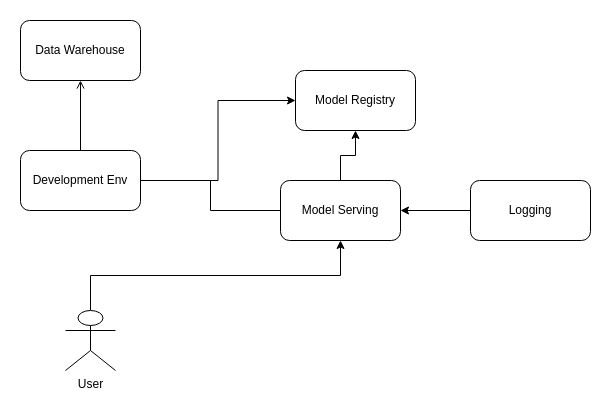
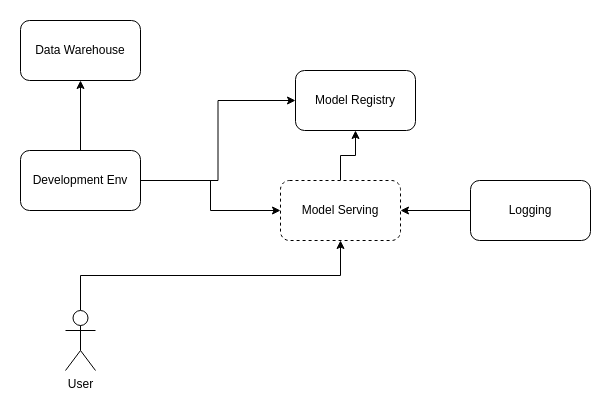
- <mxCell id="8" style="edgeStyle=orthogonalEdgeStyle;rounded=0;orthogonalLoop=1;jettySize=auto;html=1;exitX=0.5;exitY=0;exitDx=0;exitDy=0;endArrow=open;" edge="1" parent="1" source="11" target="5"><mxGeometry relative="1" as="geometry" /></mxCell>
+ <mxCell id="8" style="edgeStyle=orthogonalEdgeStyle;rounded=0;orthogonalLoop=1;jettySize=auto;html=1;exitX=0.5;exitY=0;exitDx=0;exitDy=0;" edge="1" parent="1" source="11" target="5"><mxGeometry relative="1" as="geometry" /></mxCell>
- <mxCell id="10" style="edgeStyle=orthogonalEdgeStyle;rounded=0;orthogonalLoop=1;jettySize=auto;html=1;exitX=1;exitY=0.5;exitDx=0;exitDy=0;entryX=0;entryY=0.5;entryDx=0;entryDy=0;endArrow=none;" edge="1" parent="1" source="11" target="3"><mxGeometry relative="1" as="geometry" /></mxCell>
+ <mxCell id="10" style="edgeStyle=orthogonalEdgeStyle;rounded=0;orthogonalLoop=1;jettySize=auto;html=1;exitX=1;exitY=0.5;exitDx=0;exitDy=0;entryX=0;entryY=0.5;entryDx=0;entryDy=0;" edge="1" parent="1" source="11" target="3"><mxGeometry relative="1" as="geometry" /></mxCell>
- <mxCell id="3" value="Model Serving" style="rounded=1;whiteSpace=wrap;html=1;" vertex="1" parent="1"><mxGeometry x="280" y="180" width="120" height="60" as="geometry" /></mxCell>
+ <mxCell id="3" value="Model Serving" style="rounded=1;whiteSpace=wrap;html=1;dashed=1;" vertex="1" parent="1"><mxGeometry x="280" y="180" width="120" height="60" as="geometry" /></mxCell>
- <mxCell id="13" value="User" style="shape=umlActor;verticalLabelPosition=bottom;verticalAlign=top;html=1;outlineConnect=0;" vertex="1" parent="1"><mxGeometry x="65" y="310" width="50" height="60" as="geometry" /></mxCell>
+ <mxCell id="13" value="User" style="shape=umlActor;verticalLabelPosition=bottom;verticalAlign=top;html=1;outlineConnect=0;" vertex="1" parent="1"><mxGeometry x="65" y="310" width="30" height="60" as="geometry" /></mxCell>
